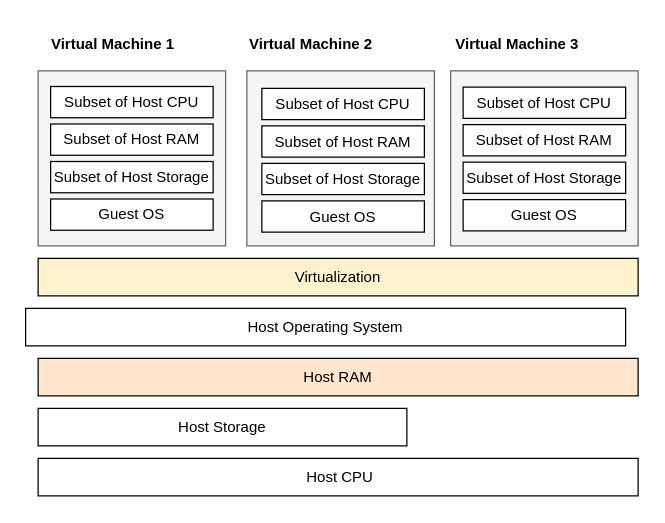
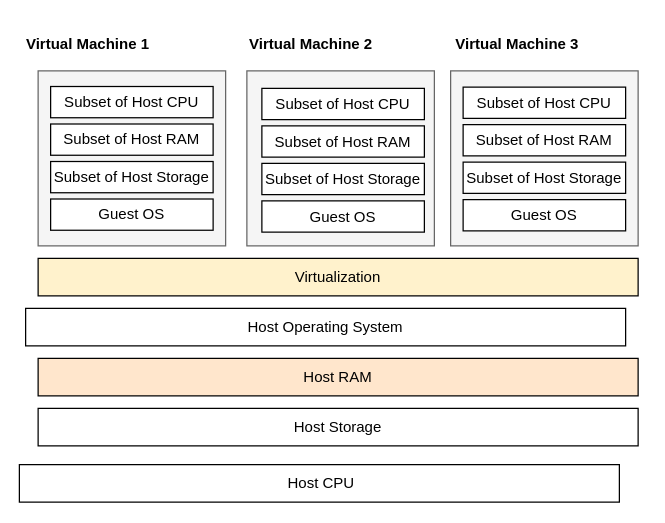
- <mxCell id="8" value="Virtual Machine 1" style="text;html=1;strokeColor=none;fillColor=none;align=center;verticalAlign=middle;whiteSpace=wrap;rounded=0;fontStyle=1" vertex="1" parent="1"><mxGeometry x="30" y="20" width="120" height="30" as="geometry" /></mxCell>
+ <mxCell id="8" value="Virtual Machine 1" style="text;html=1;strokeColor=none;fillColor=none;align=center;verticalAlign=middle;whiteSpace=wrap;rounded=0;fontStyle=1" vertex="1" parent="1"><mxGeometry x="10" y="20" width="120" height="30" as="geometry" /></mxCell>
- <mxCell id="3" value="&amp;nbsp;Host Storage&amp;nbsp;" style="rounded=0;whiteSpace=wrap;html=1;" vertex="1" parent="1"><mxGeometry x="30" y="326" width="295" height="30" as="geometry" /></mxCell>
+ <mxCell id="3" value="&amp;nbsp;Host Storage&amp;nbsp;" style="rounded=0;whiteSpace=wrap;html=1;" vertex="1" parent="1"><mxGeometry x="30" y="326" width="480" height="30" as="geometry" /></mxCell>
- <mxCell id="4" value="&amp;nbsp;Host CPU" style="rounded=0;whiteSpace=wrap;html=1;" vertex="1" parent="1"><mxGeometry x="30" y="366" width="480" height="30" as="geometry" /></mxCell>
+ <mxCell id="4" value="&amp;nbsp;Host CPU" style="rounded=0;whiteSpace=wrap;html=1;" vertex="1" parent="1"><mxGeometry x="15" y="371" width="480" height="30" as="geometry" /></mxCell>
